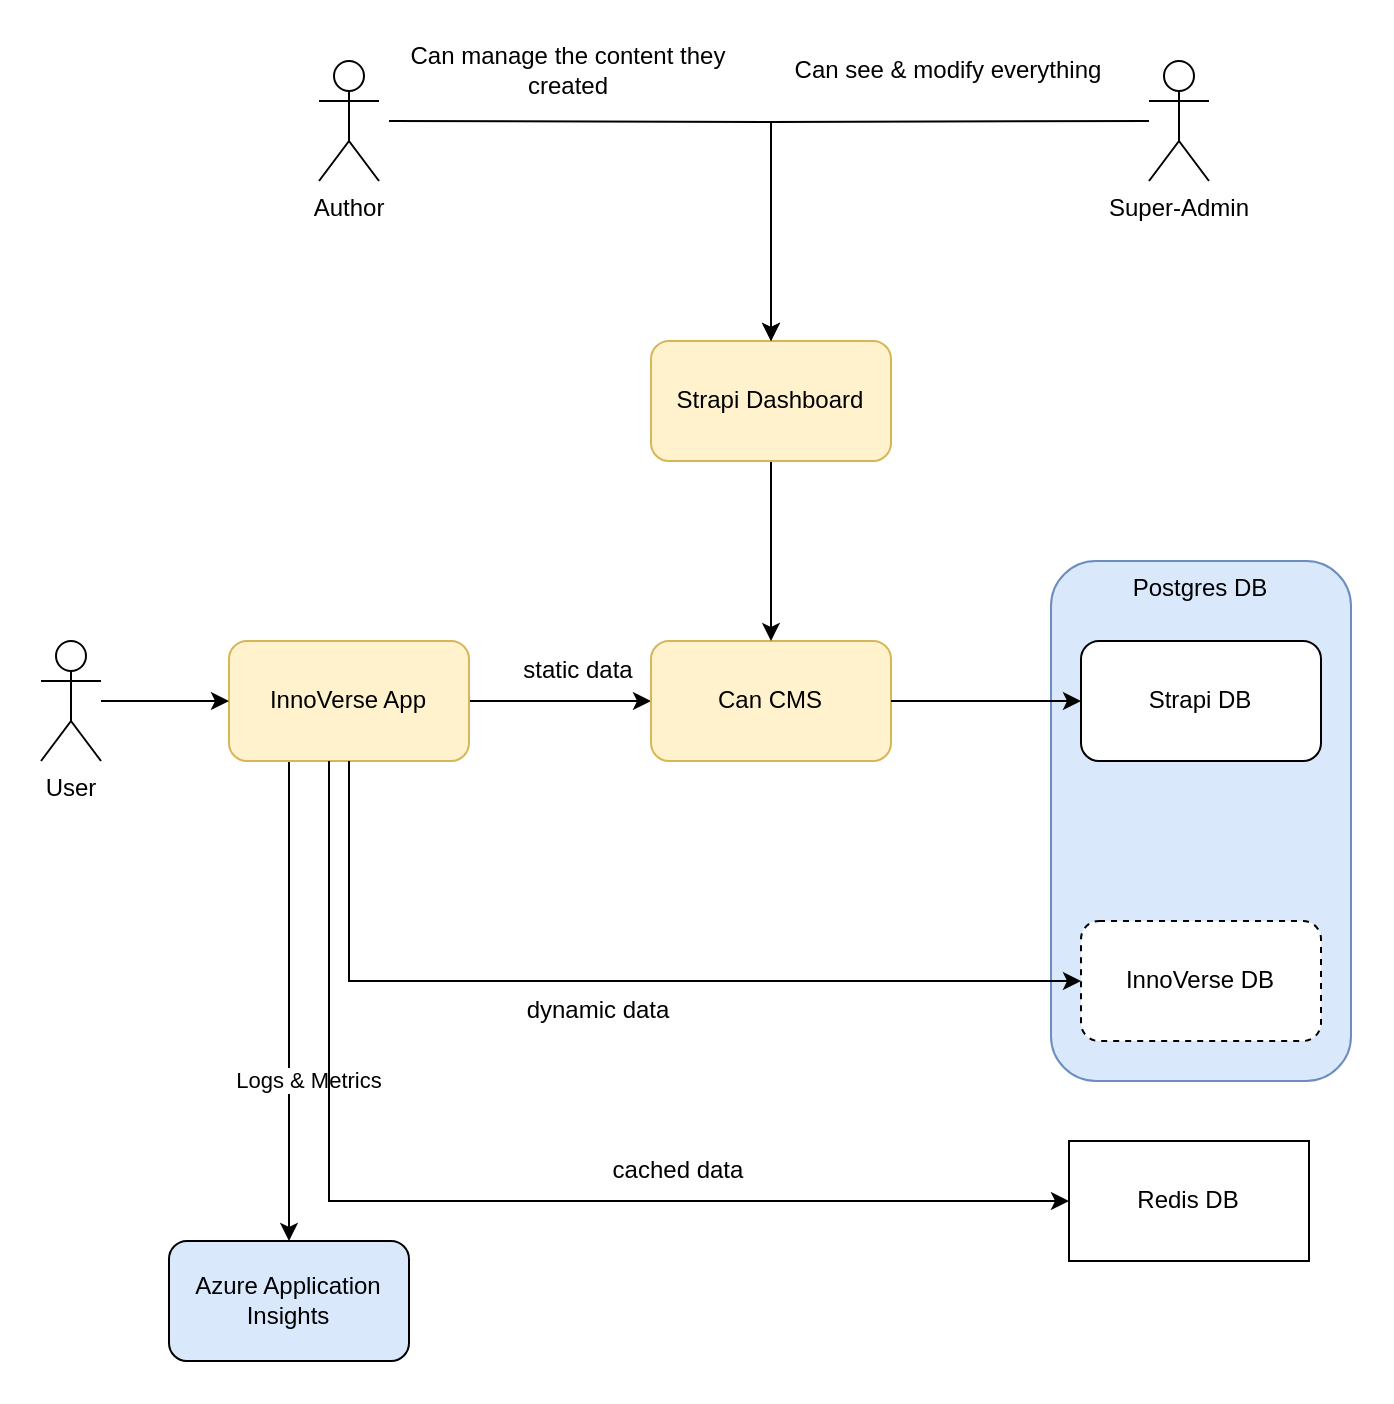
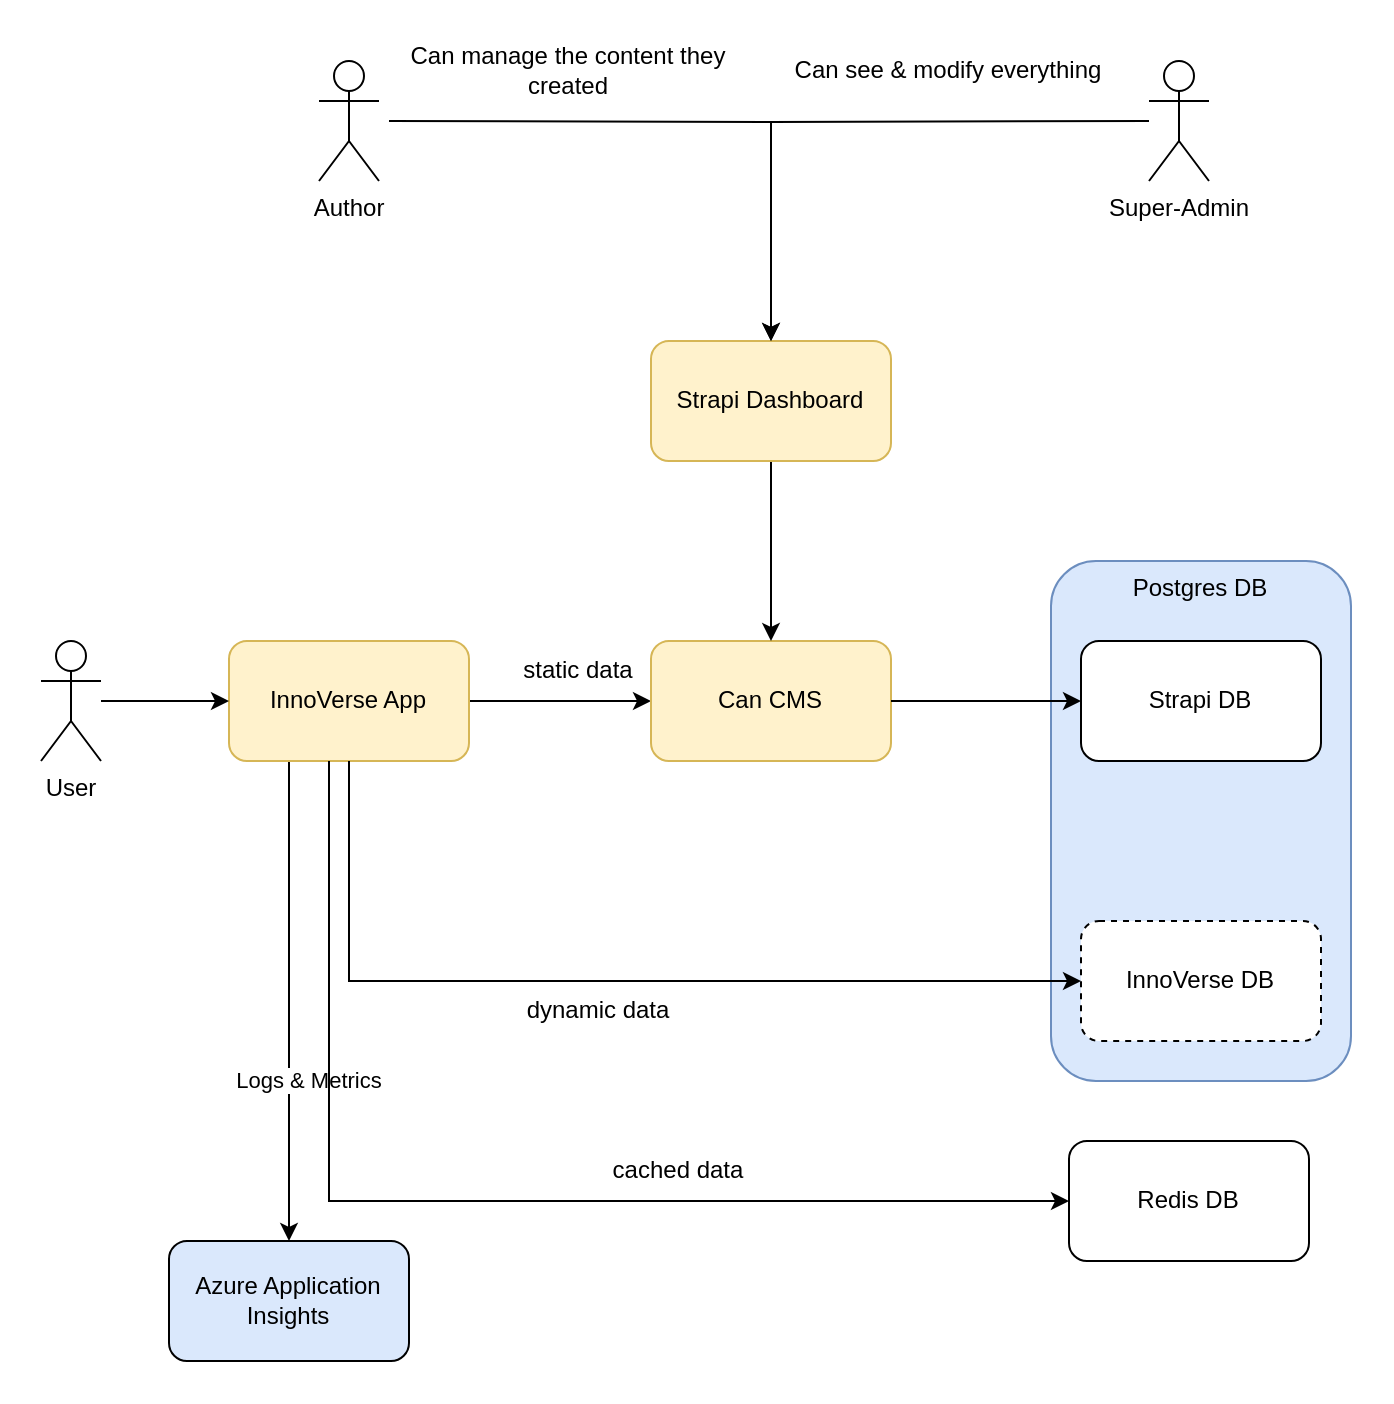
- <mxCell id="24" value="Redis DB" style="whiteSpace=wrap;html=1;rounded=0;" vertex="1" parent="1"><mxGeometry x="534" y="570" width="120" height="60" as="geometry" /></mxCell>
+ <mxCell id="24" value="Redis DB" style="rounded=1;whiteSpace=wrap;html=1;" vertex="1" parent="1"><mxGeometry x="534" y="570" width="120" height="60" as="geometry" /></mxCell>
